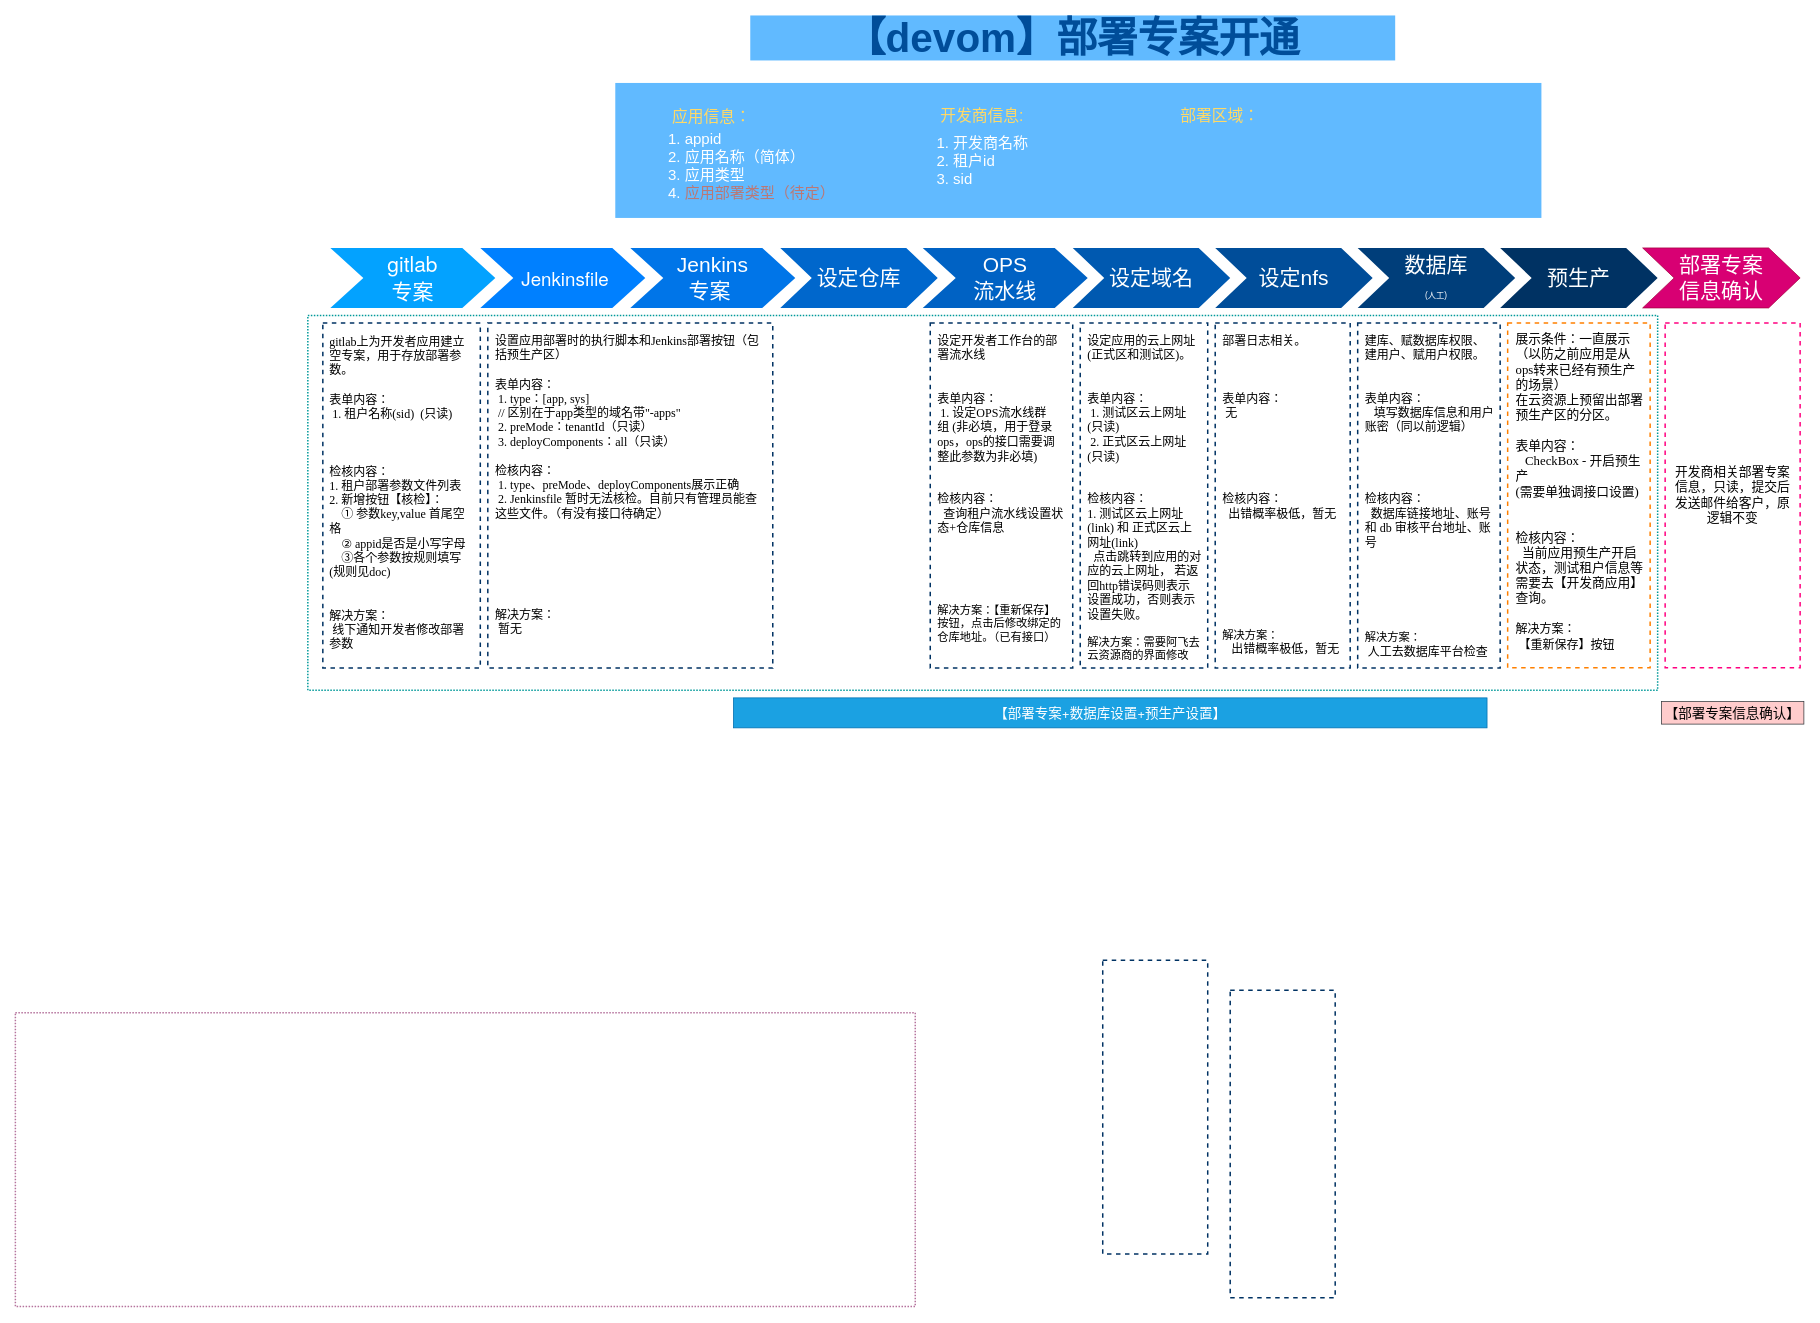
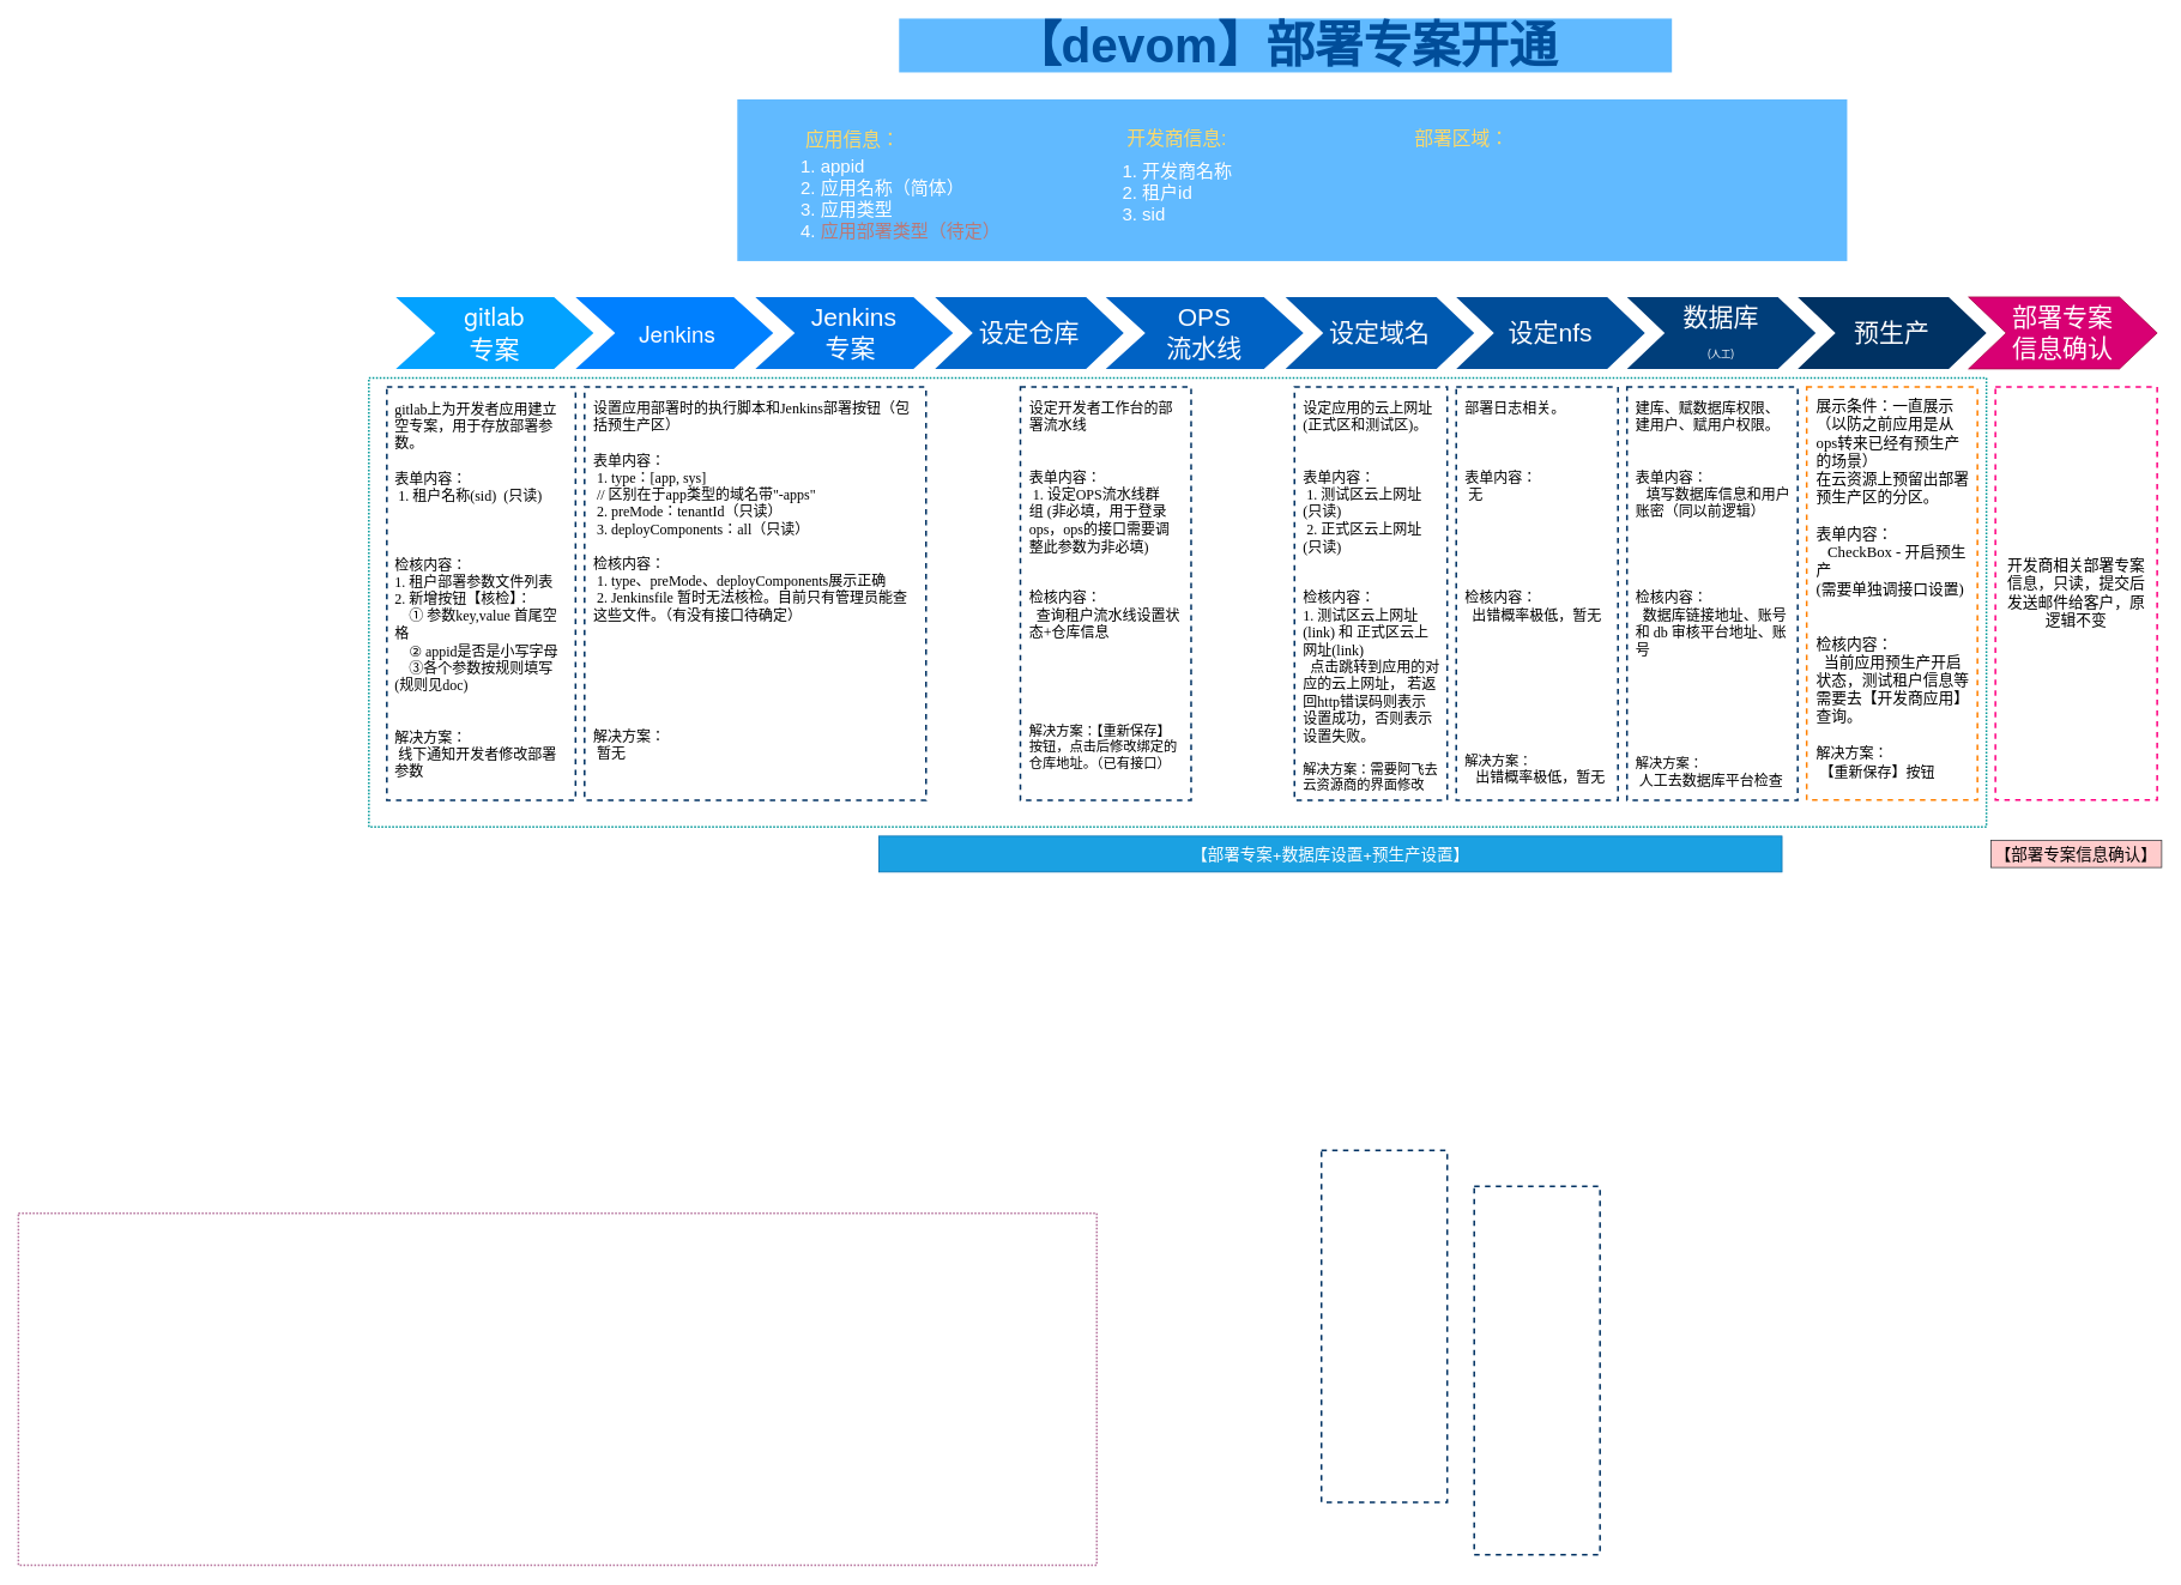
- <mxCell id="3" value="&lt;font face=&quot;helvetica neue, helvetica, tahoma, arial, pingfang sc, source han sans cn, source han sans, source han serif, hiragino sans gb, wenquanyi micro hei, microsoft yahei, sans-serif&quot; style=&quot;font-size: 25px&quot;&gt;&amp;nbsp;Jenkinsfile&lt;/font&gt;" style="shape=step;whiteSpace=wrap;html=1;fontSize=25;fillColor=#0080FF;fontColor=#FFFFFF;strokeColor=none;" parent="1" vertex="1"><mxGeometry x="640" y="330" width="220" height="80" as="geometry" /></mxCell>
+ <mxCell id="3" value="&lt;font face=&quot;helvetica neue, helvetica, tahoma, arial, pingfang sc, source han sans cn, source han sans, source han serif, hiragino sans gb, wenquanyi micro hei, microsoft yahei, sans-serif&quot; style=&quot;font-size: 25px&quot;&gt;&amp;nbsp;Jenkins&lt;/font&gt;" style="shape=step;whiteSpace=wrap;html=1;fontSize=25;fillColor=#0080FF;fontColor=#FFFFFF;strokeColor=none;" parent="1" vertex="1"><mxGeometry x="640" y="330" width="220" height="80" as="geometry" /></mxCell>
- <mxCell id="20" value="设定开发者工作台的部署流水线&lt;br style=&quot;font-size: 15px&quot;&gt;&lt;br style=&quot;font-size: 15px&quot;&gt;&lt;br style=&quot;font-size: 15px&quot;&gt;表单内容：&lt;br style=&quot;font-size: 15px&quot;&gt;&amp;nbsp;1. 设定OPS流水线群组&amp;nbsp;(非必填，用于登录ops，ops的接口需要调整此参数为非必填)&lt;br style=&quot;font-size: 15px&quot;&gt;&lt;br style=&quot;font-size: 15px&quot;&gt;&lt;br style=&quot;font-size: 15px&quot;&gt;检核内容：&lt;br style=&quot;font-size: 15px&quot;&gt;&amp;nbsp; 查询租户流水线设置状态+仓库信息&lt;div style=&quot;font-size: 15px&quot;&gt;&lt;br&gt;&lt;/div&gt;&lt;div style=&quot;font-size: 15px&quot;&gt;&lt;br style=&quot;font-size: 15px&quot;&gt;&lt;/div&gt;&lt;div style=&quot;font-size: 15px&quot;&gt;&lt;br&gt;&lt;/div&gt;&lt;div style=&quot;font-size: 15px&quot;&gt;&lt;br&gt;&lt;/div&gt;&lt;div style=&quot;font-size: 15px&quot;&gt;&lt;br&gt;&lt;/div&gt;&lt;div style=&quot;font-size: 15px&quot;&gt;&lt;span&gt;解决方案：【重新保存】按钮，点击后修改绑定的仓库地址。（已有接口）&lt;/span&gt;&lt;br&gt;&lt;/div&gt;&lt;div style=&quot;font-size: 15px&quot;&gt;&lt;br style=&quot;font-size: 15px&quot;&gt;&lt;/div&gt;" style="text;spacingTop=0;fillColor=#ffffff;whiteSpace=wrap;html=1;align=left;fontSize=16;fontFamily=Times New Roman;fillColor=none;strokeColor=#003263;dashed=1;strokeWidth=2;spacing=10;" parent="1" vertex="1"><mxGeometry x="1240" y="430" width="190" height="460.21" as="geometry" /></mxCell>
+ <mxCell id="20" value="设定开发者工作台的部署流水线&lt;br style=&quot;font-size: 15px&quot;&gt;&lt;br style=&quot;font-size: 15px&quot;&gt;&lt;br style=&quot;font-size: 15px&quot;&gt;表单内容：&lt;br style=&quot;font-size: 15px&quot;&gt;&amp;nbsp;1. 设定OPS流水线群组&amp;nbsp;(非必填，用于登录ops，ops的接口需要调整此参数为非必填)&lt;br style=&quot;font-size: 15px&quot;&gt;&lt;br style=&quot;font-size: 15px&quot;&gt;&lt;br style=&quot;font-size: 15px&quot;&gt;检核内容：&lt;br style=&quot;font-size: 15px&quot;&gt;&amp;nbsp; 查询租户流水线设置状态+仓库信息&lt;div style=&quot;font-size: 15px&quot;&gt;&lt;br&gt;&lt;/div&gt;&lt;div style=&quot;font-size: 15px&quot;&gt;&lt;br style=&quot;font-size: 15px&quot;&gt;&lt;/div&gt;&lt;div style=&quot;font-size: 15px&quot;&gt;&lt;br&gt;&lt;/div&gt;&lt;div style=&quot;font-size: 15px&quot;&gt;&lt;br&gt;&lt;/div&gt;&lt;div style=&quot;font-size: 15px&quot;&gt;&lt;br&gt;&lt;/div&gt;&lt;div style=&quot;font-size: 15px&quot;&gt;&lt;span&gt;解决方案：【重新保存】按钮，点击后修改绑定的仓库地址。（已有接口）&lt;/span&gt;&lt;br&gt;&lt;/div&gt;&lt;div style=&quot;font-size: 15px&quot;&gt;&lt;br style=&quot;font-size: 15px&quot;&gt;&lt;/div&gt;" style="text;spacingTop=0;fillColor=#ffffff;whiteSpace=wrap;html=1;align=left;fontSize=16;fontFamily=Times New Roman;fillColor=none;strokeColor=#003263;dashed=1;strokeWidth=2;spacing=10;" parent="1" vertex="1"><mxGeometry x="1135" y="430" width="190" height="460.21" as="geometry" /></mxCell>
